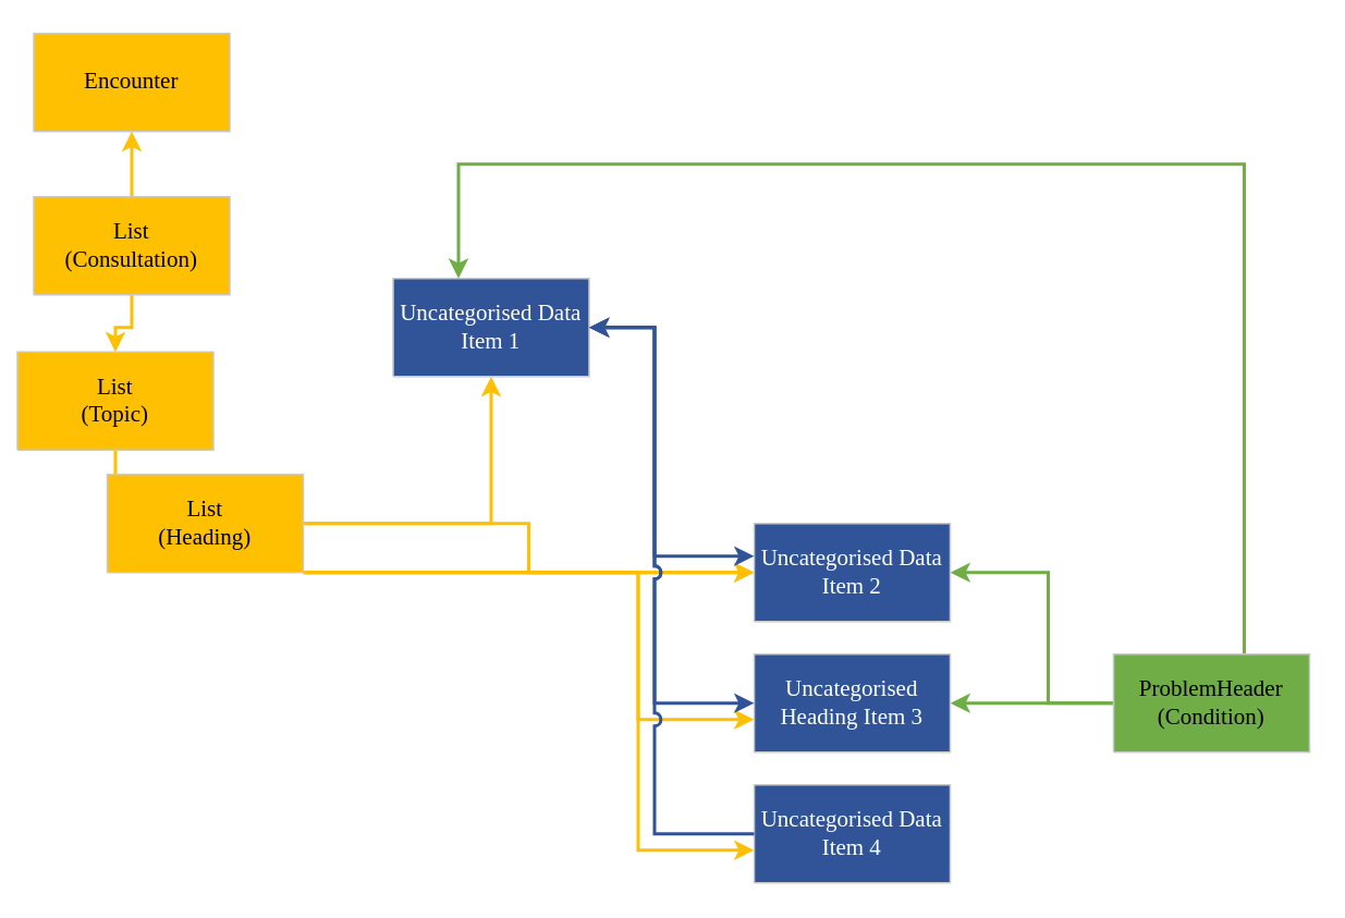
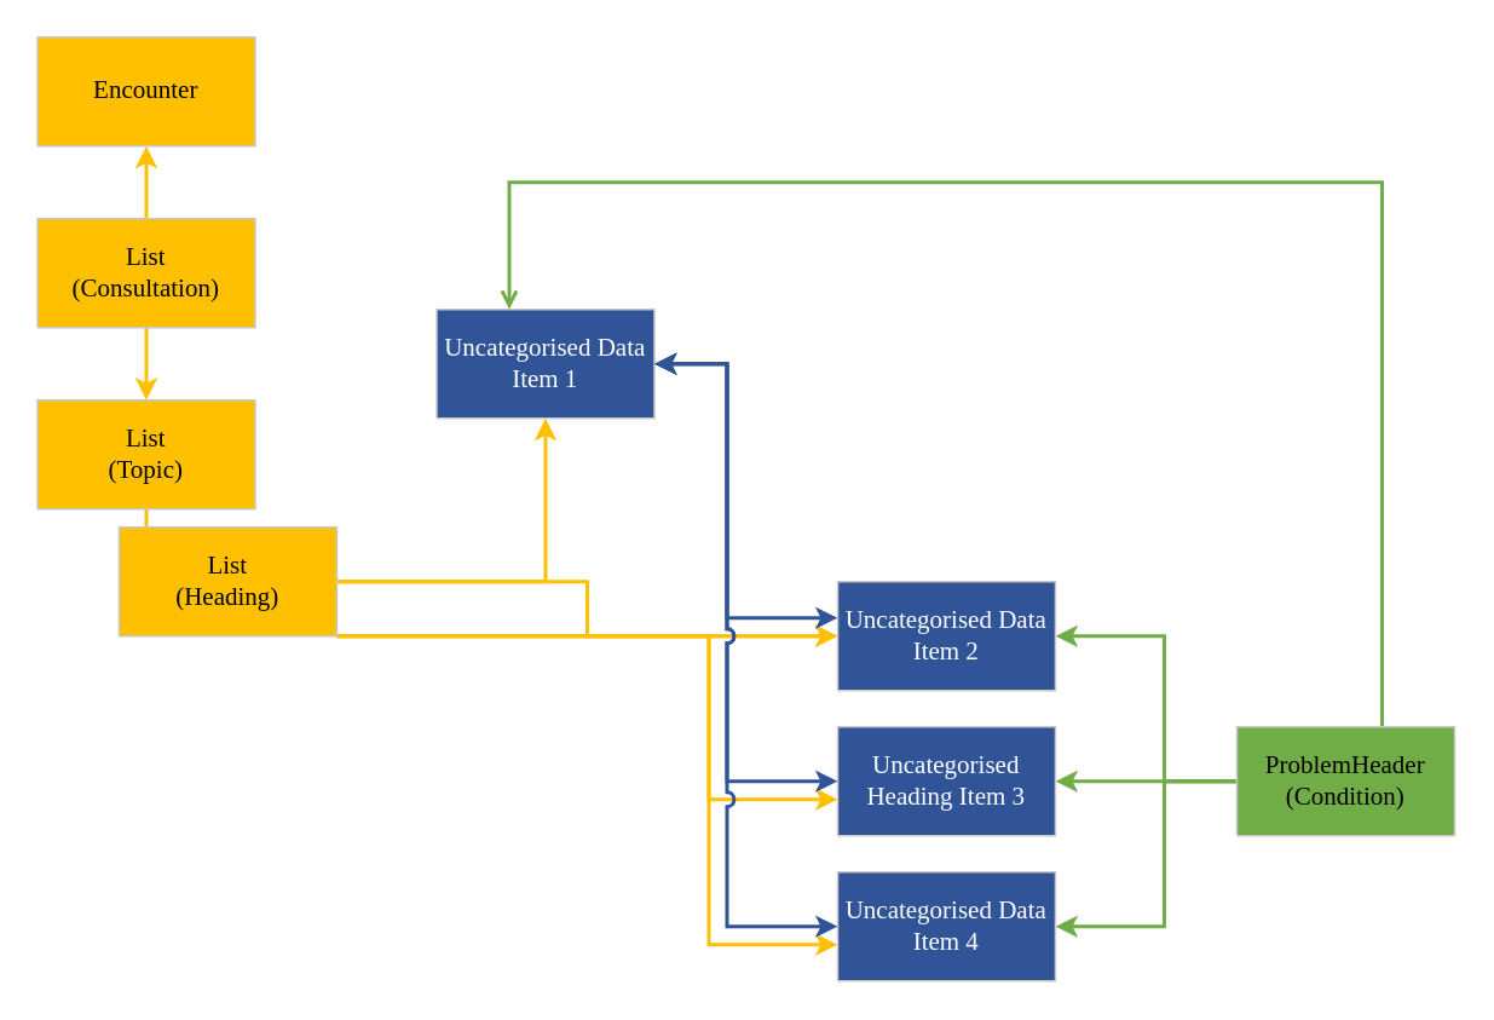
- <mxCell id="3" style="edgeStyle=orthogonalEdgeStyle;rounded=0;orthogonalLoop=1;jettySize=auto;html=1;fontColor=#000000;strokeColor=#70AD47;strokeWidth=2;" parent="1" source="7" target="2" edge="1"><mxGeometry relative="1" as="geometry"><Array as="points"><mxPoint x="761" y="100" /><mxPoint x="280" y="100" /></Array></mxGeometry></mxCell>
+ <mxCell id="3" style="edgeStyle=orthogonalEdgeStyle;rounded=0;orthogonalLoop=1;jettySize=auto;html=1;fontColor=#000000;strokeColor=#70AD47;strokeWidth=2;endArrow=open;" parent="1" source="7" target="2" edge="1"><mxGeometry relative="1" as="geometry"><Array as="points"><mxPoint x="761" y="100" /><mxPoint x="280" y="100" /></Array></mxGeometry></mxCell>
- <mxCell id="12" value="&lt;font style=&quot;font-size: 14px ; font-family: &amp;#34;calibri&amp;#34; ; direction: ltr ; letter-spacing: 0px ; line-height: 120% ; opacity: 1&quot;&gt;List&lt;br&gt;(Topic)&lt;br&gt;&lt;/font&gt;" style="verticalAlign=middle;align=center;vsdxID=1101;fillColor=#fec000;gradientColor=none;shape=stencil(nZBLDoAgDERP0z3SIyjew0SURgSD+Lu9kMZoXLhwN9O+tukAlrNpJg1SzDH4QW/URgNYgZTkjA4UkwJUgGXng+6DX1zLfmoymdXo17xh5zmRJ6Q42BWCfc2oJfdAr+Yv+AP9Cb7OJ3H/2JG1HNGz/84klThPVCc=);strokeColor=#c8c8c8;spacingTop=-1;spacingBottom=-1;spacingLeft=-1;spacingRight=-1;labelBackgroundColor=none;rounded=0;html=1;whiteSpace=wrap;" parent="1" vertex="1"><mxGeometry x="10" y="215" width="120" height="60" as="geometry" /></mxCell>
+ <mxCell id="12" value="&lt;font style=&quot;font-size: 14px ; font-family: &amp;#34;calibri&amp;#34; ; direction: ltr ; letter-spacing: 0px ; line-height: 120% ; opacity: 1&quot;&gt;List&lt;br&gt;(Topic)&lt;br&gt;&lt;/font&gt;" style="verticalAlign=middle;align=center;vsdxID=1101;fillColor=#fec000;gradientColor=none;shape=stencil(nZBLDoAgDERP0z3SIyjew0SURgSD+Lu9kMZoXLhwN9O+tukAlrNpJg1SzDH4QW/URgNYgZTkjA4UkwJUgGXng+6DX1zLfmoymdXo17xh5zmRJ6Q42BWCfc2oJfdAr+Yv+AP9Cb7OJ3H/2JG1HNGz/84klThPVCc=);strokeColor=#c8c8c8;spacingTop=-1;spacingBottom=-1;spacingLeft=-1;spacingRight=-1;labelBackgroundColor=none;rounded=0;html=1;whiteSpace=wrap;" parent="1" vertex="1"><mxGeometry x="20" y="220" width="120" height="60" as="geometry" /></mxCell>
+ <mxCell id="6" style="edgeStyle=orthogonalEdgeStyle;rounded=0;orthogonalLoop=1;jettySize=auto;html=1;fontColor=#000000;strokeColor=#70AD47;strokeWidth=2;" parent="1" source="7" target="10" edge="1"><mxGeometry relative="1" as="geometry"><Array as="points"><mxPoint x="641" y="430" /><mxPoint x="641" y="510" /></Array></mxGeometry></mxCell>
- <mxCell id="25" style="edgeStyle=orthogonalEdgeStyle;rounded=0;orthogonalLoop=1;jettySize=auto;html=1;fontColor=#000000;strokeColor=#305497;strokeWidth=2;startArrow=classic;startFill=1;jumpStyle=arc;endArrow=none;" parent="1" source="2" target="10" edge="1"><mxGeometry relative="1" as="geometry"><mxPoint x="421" y="250" as="sourcePoint" /><Array as="points"><mxPoint x="400" y="200" /><mxPoint x="400" y="510" /></Array></mxGeometry></mxCell>
+ <mxCell id="25" style="edgeStyle=orthogonalEdgeStyle;rounded=0;orthogonalLoop=1;jettySize=auto;html=1;fontColor=#000000;strokeColor=#305497;strokeWidth=2;startArrow=classic;startFill=1;jumpStyle=arc;" parent="1" source="2" target="10" edge="1"><mxGeometry relative="1" as="geometry"><mxPoint x="421" y="250" as="sourcePoint" /><Array as="points"><mxPoint x="400" y="200" /><mxPoint x="400" y="510" /></Array></mxGeometry></mxCell>
